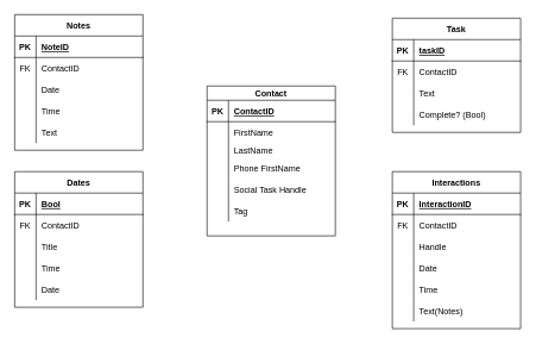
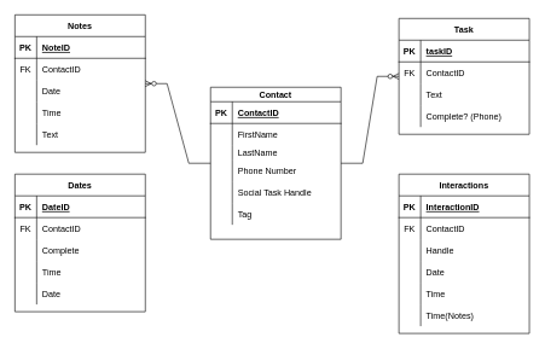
- <mxCell id="50" value="Complete? (Bool)" style="shape=partialRectangle;connectable=0;fillColor=none;top=0;left=0;bottom=0;right=0;align=left;spacingLeft=6;overflow=hidden;" vertex="1" parent="48"><mxGeometry x="30" width="150" height="30" as="geometry"><mxRectangle width="150" height="30" as="alternateBounds" /></mxGeometry></mxCell>
+ <mxCell id="50" value="Complete? (Phone)" style="shape=partialRectangle;connectable=0;fillColor=none;top=0;left=0;bottom=0;right=0;align=left;spacingLeft=6;overflow=hidden;" vertex="1" parent="48"><mxGeometry x="30" width="150" height="30" as="geometry"><mxRectangle width="150" height="30" as="alternateBounds" /></mxGeometry></mxCell>
+ <mxCell id="51" value="" style="edgeStyle=entityRelationEdgeStyle;fontSize=12;html=1;endArrow=ERzeroToMany;endFill=1;rounded=0;" edge="1" parent="1" source="2" target="38"><mxGeometry width="100" height="100" relative="1" as="geometry"><mxPoint x="590" y="185" as="sourcePoint" /><mxPoint x="500" y="210" as="targetPoint" /></mxGeometry></mxCell>
+ <mxCell id="37" value="" style="edgeStyle=entityRelationEdgeStyle;fontSize=12;html=1;endArrow=ERzeroToMany;endFill=1;rounded=0;" edge="1" parent="1" source="2" target="21"><mxGeometry width="100" height="100" relative="1" as="geometry"><mxPoint x="180" y="230" as="sourcePoint" /><mxPoint x="280" y="130" as="targetPoint" /></mxGeometry></mxCell>
- <mxCell id="14" value="Phone FirstName" style="shape=partialRectangle;connectable=0;fillColor=none;top=0;left=0;bottom=0;right=0;align=left;spacingLeft=6;overflow=hidden;" vertex="1" parent="12"><mxGeometry x="30" width="150" height="30" as="geometry"><mxRectangle width="150" height="30" as="alternateBounds" /></mxGeometry></mxCell>
+ <mxCell id="14" value="Phone Number" style="shape=partialRectangle;connectable=0;fillColor=none;top=0;left=0;bottom=0;right=0;align=left;spacingLeft=6;overflow=hidden;" vertex="1" parent="12"><mxGeometry x="30" width="150" height="30" as="geometry"><mxRectangle width="150" height="30" as="alternateBounds" /></mxGeometry></mxCell>
- <mxCell id="55" value="Bool" style="shape=partialRectangle;connectable=0;fillColor=none;top=0;left=0;bottom=0;right=0;align=left;spacingLeft=6;fontStyle=5;overflow=hidden;" vertex="1" parent="53"><mxGeometry x="30" width="150" height="30" as="geometry"><mxRectangle width="150" height="30" as="alternateBounds" /></mxGeometry></mxCell>
+ <mxCell id="55" value="DateID" style="shape=partialRectangle;connectable=0;fillColor=none;top=0;left=0;bottom=0;right=0;align=left;spacingLeft=6;fontStyle=5;overflow=hidden;" vertex="1" parent="53"><mxGeometry x="30" width="150" height="30" as="geometry"><mxRectangle width="150" height="30" as="alternateBounds" /></mxGeometry></mxCell>
- <mxCell id="61" value="Title" style="shape=partialRectangle;connectable=0;fillColor=none;top=0;left=0;bottom=0;right=0;align=left;spacingLeft=6;overflow=hidden;" vertex="1" parent="59"><mxGeometry x="30" width="150" height="30" as="geometry"><mxRectangle width="150" height="30" as="alternateBounds" /></mxGeometry></mxCell>
+ <mxCell id="61" value="Complete" style="shape=partialRectangle;connectable=0;fillColor=none;top=0;left=0;bottom=0;right=0;align=left;spacingLeft=6;overflow=hidden;" vertex="1" parent="59"><mxGeometry x="30" width="150" height="30" as="geometry"><mxRectangle width="150" height="30" as="alternateBounds" /></mxGeometry></mxCell>
- <mxCell id="86" value="Text(Notes)" style="shape=partialRectangle;connectable=0;fillColor=none;top=0;left=0;bottom=0;right=0;align=left;spacingLeft=6;overflow=hidden;" vertex="1" parent="84"><mxGeometry x="30" width="150" height="30" as="geometry"><mxRectangle width="150" height="30" as="alternateBounds" /></mxGeometry></mxCell>
+ <mxCell id="86" value="Time(Notes)" style="shape=partialRectangle;connectable=0;fillColor=none;top=0;left=0;bottom=0;right=0;align=left;spacingLeft=6;overflow=hidden;" vertex="1" parent="84"><mxGeometry x="30" width="150" height="30" as="geometry"><mxRectangle width="150" height="30" as="alternateBounds" /></mxGeometry></mxCell>
